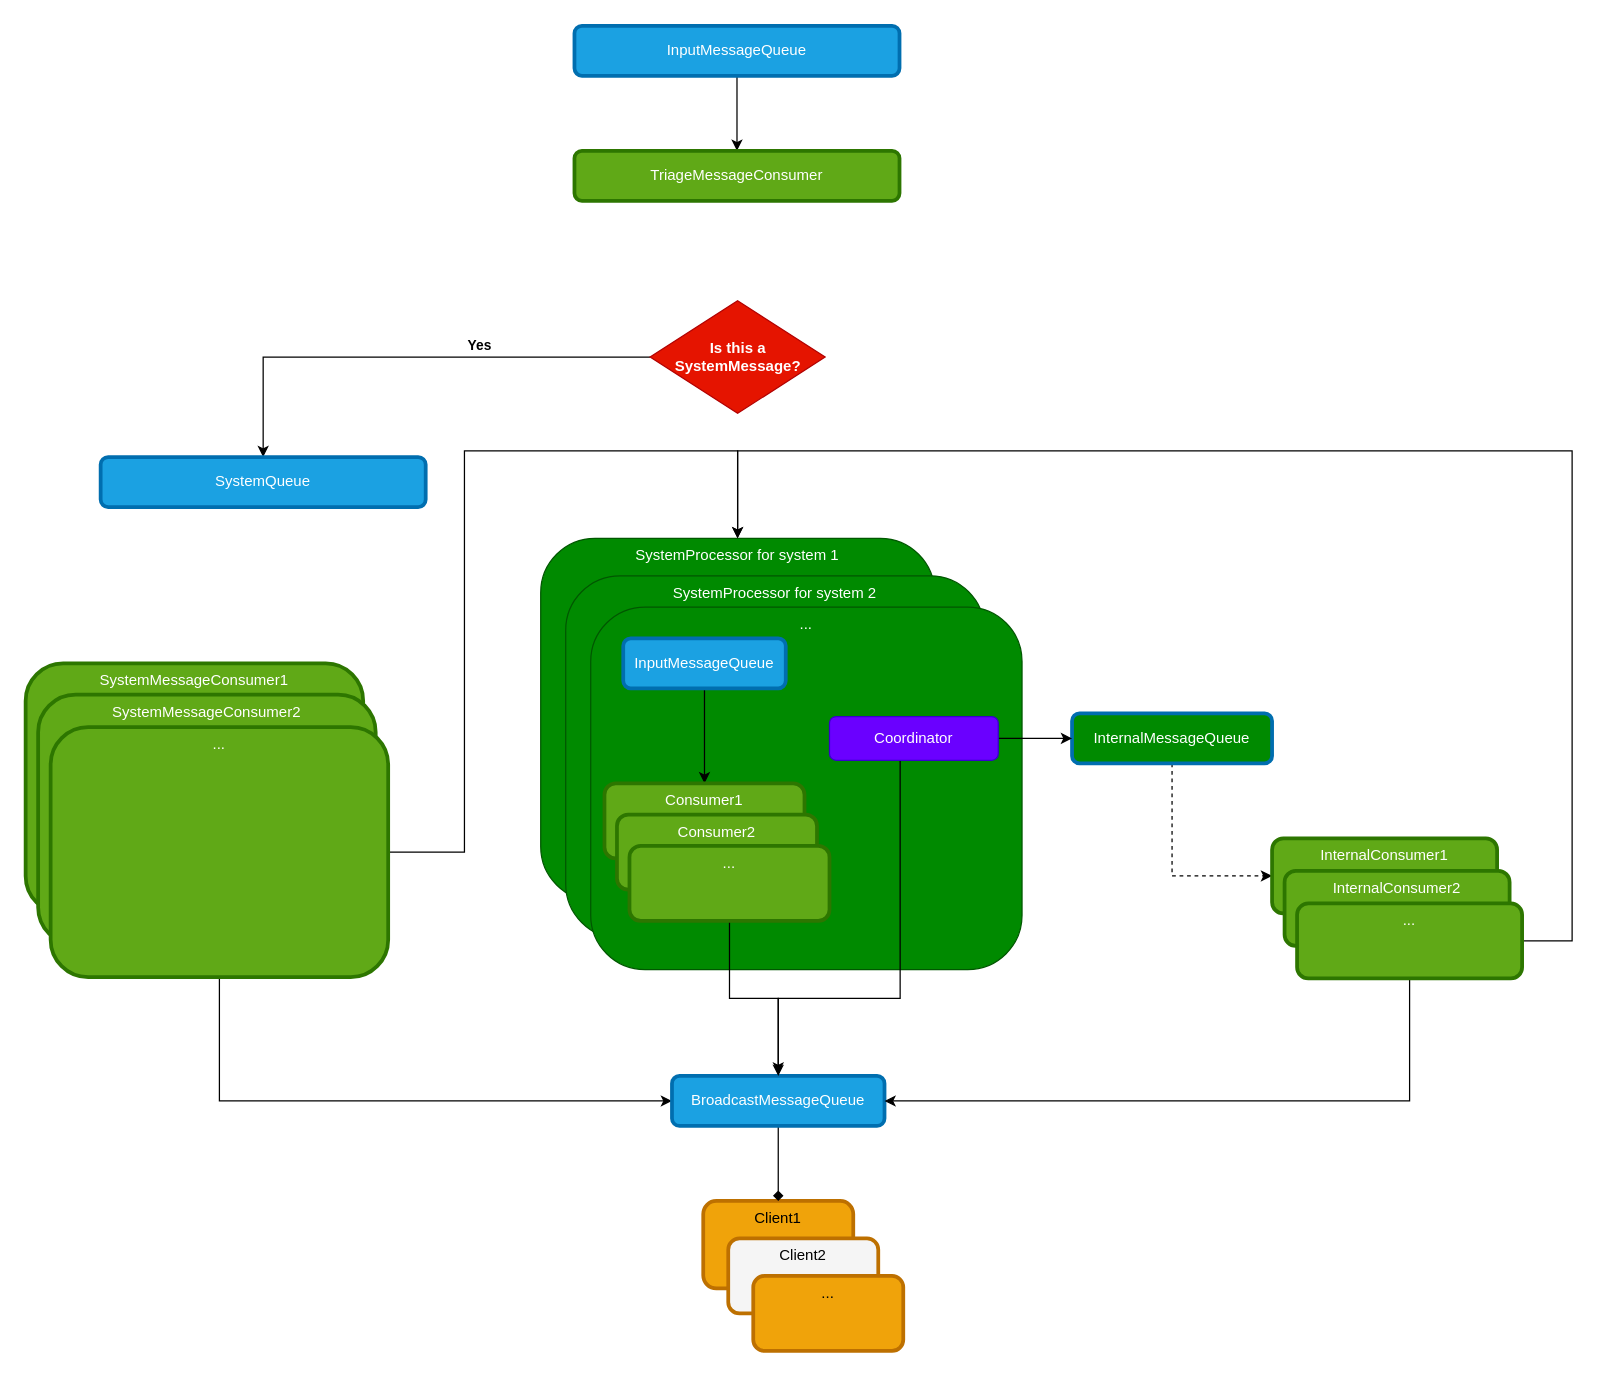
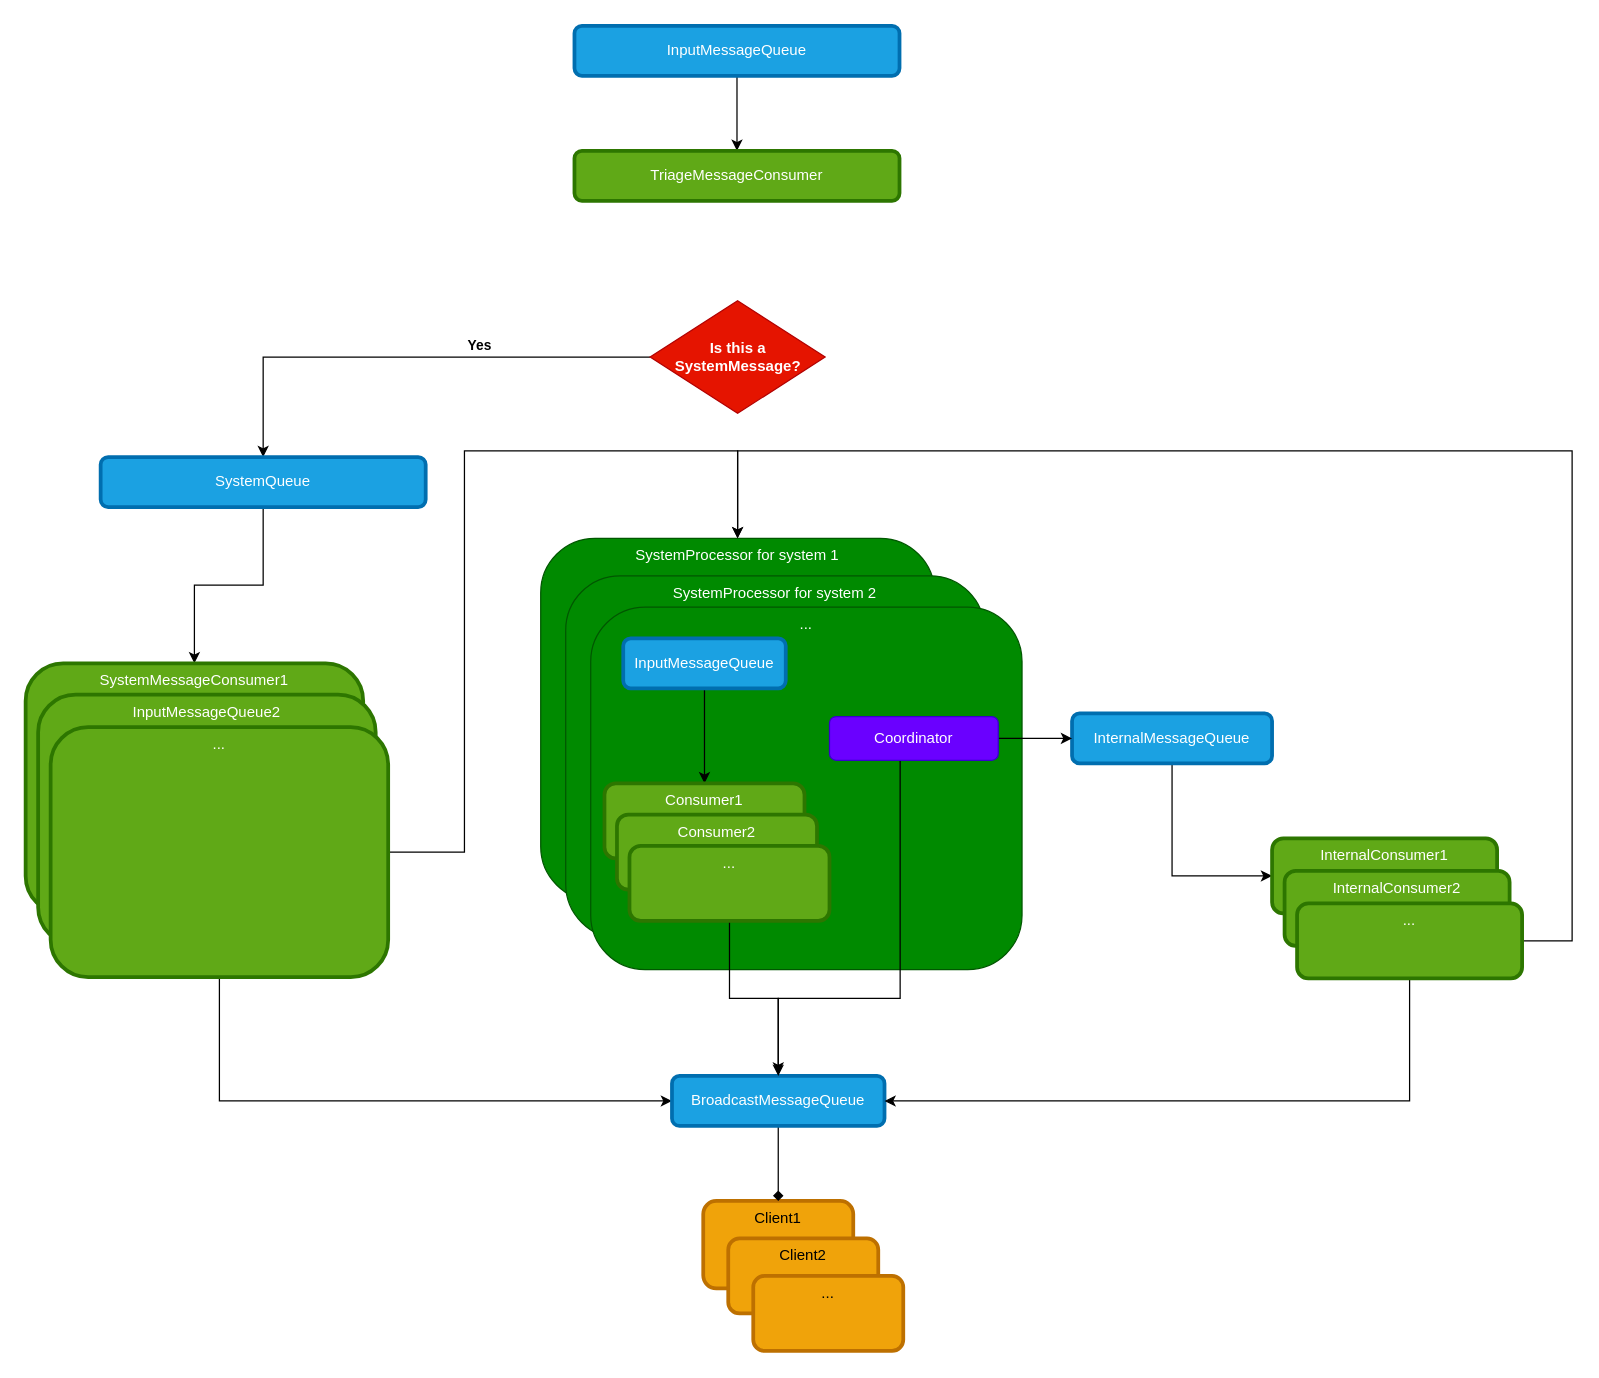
+ <mxCell id="9" style="edgeStyle=orthogonalEdgeStyle;rounded=0;orthogonalLoop=1;jettySize=auto;html=1;" edge="1" parent="1" source="10" target="12"><mxGeometry relative="1" as="geometry" /></mxCell>
- <mxCell id="13" value="SystemMessageConsumer2" style="rounded=1;whiteSpace=wrap;html=1;fillColor=#60a917;fontColor=light-dark(#FFFFFF,#FFFFFF);strokeColor=#2D7600;strokeWidth=3;verticalAlign=top;" vertex="1" parent="1"><mxGeometry x="30" y="555" width="270" height="200" as="geometry" /></mxCell>
+ <mxCell id="13" value="InputMessageQueue2" style="rounded=1;whiteSpace=wrap;html=1;fillColor=#60a917;fontColor=light-dark(#FFFFFF,#FFFFFF);strokeColor=#2D7600;strokeWidth=3;verticalAlign=top;" vertex="1" parent="1"><mxGeometry x="30" y="555" width="270" height="200" as="geometry" /></mxCell>
- <mxCell id="20" value="InternalMessageQueue" style="rounded=1;whiteSpace=wrap;html=1;fillColor=#008a00;fontColor=light-dark(#FFFFFF,#FFFFFF);strokeColor=#006EAF;strokeWidth=3;" vertex="1" parent="1"><mxGeometry x="857" y="570" width="160" height="40" as="geometry" /></mxCell>
+ <mxCell id="20" value="InternalMessageQueue" style="rounded=1;whiteSpace=wrap;html=1;fillColor=#1ba1e2;fontColor=light-dark(#FFFFFF,#FFFFFF);strokeColor=#006EAF;strokeWidth=3;" vertex="1" parent="1"><mxGeometry x="857" y="570" width="160" height="40" as="geometry" /></mxCell>
- <mxCell id="19" style="edgeStyle=orthogonalEdgeStyle;rounded=0;orthogonalLoop=1;jettySize=auto;html=1;entryX=0;entryY=0.5;entryDx=0;entryDy=0;dashed=1;" edge="1" parent="1" source="20" target="29"><mxGeometry relative="1" as="geometry" /></mxCell>
+ <mxCell id="19" style="edgeStyle=orthogonalEdgeStyle;rounded=0;orthogonalLoop=1;jettySize=auto;html=1;entryX=0;entryY=0.5;entryDx=0;entryDy=0;" edge="1" parent="1" source="20" target="29"><mxGeometry relative="1" as="geometry" /></mxCell>
- <mxCell id="34" value="Client2" style="rounded=1;whiteSpace=wrap;html=1;fillColor=#f5f5f5;fontColor=#000000;strokeColor=#BD7000;strokeWidth=3;verticalAlign=top;" vertex="1" parent="1"><mxGeometry x="582" y="990" width="120" height="60" as="geometry" /></mxCell>
+ <mxCell id="34" value="Client2" style="rounded=1;whiteSpace=wrap;html=1;fillColor=#f0a30a;fontColor=#000000;strokeColor=#BD7000;strokeWidth=3;verticalAlign=top;" vertex="1" parent="1"><mxGeometry x="582" y="990" width="120" height="60" as="geometry" /></mxCell>
